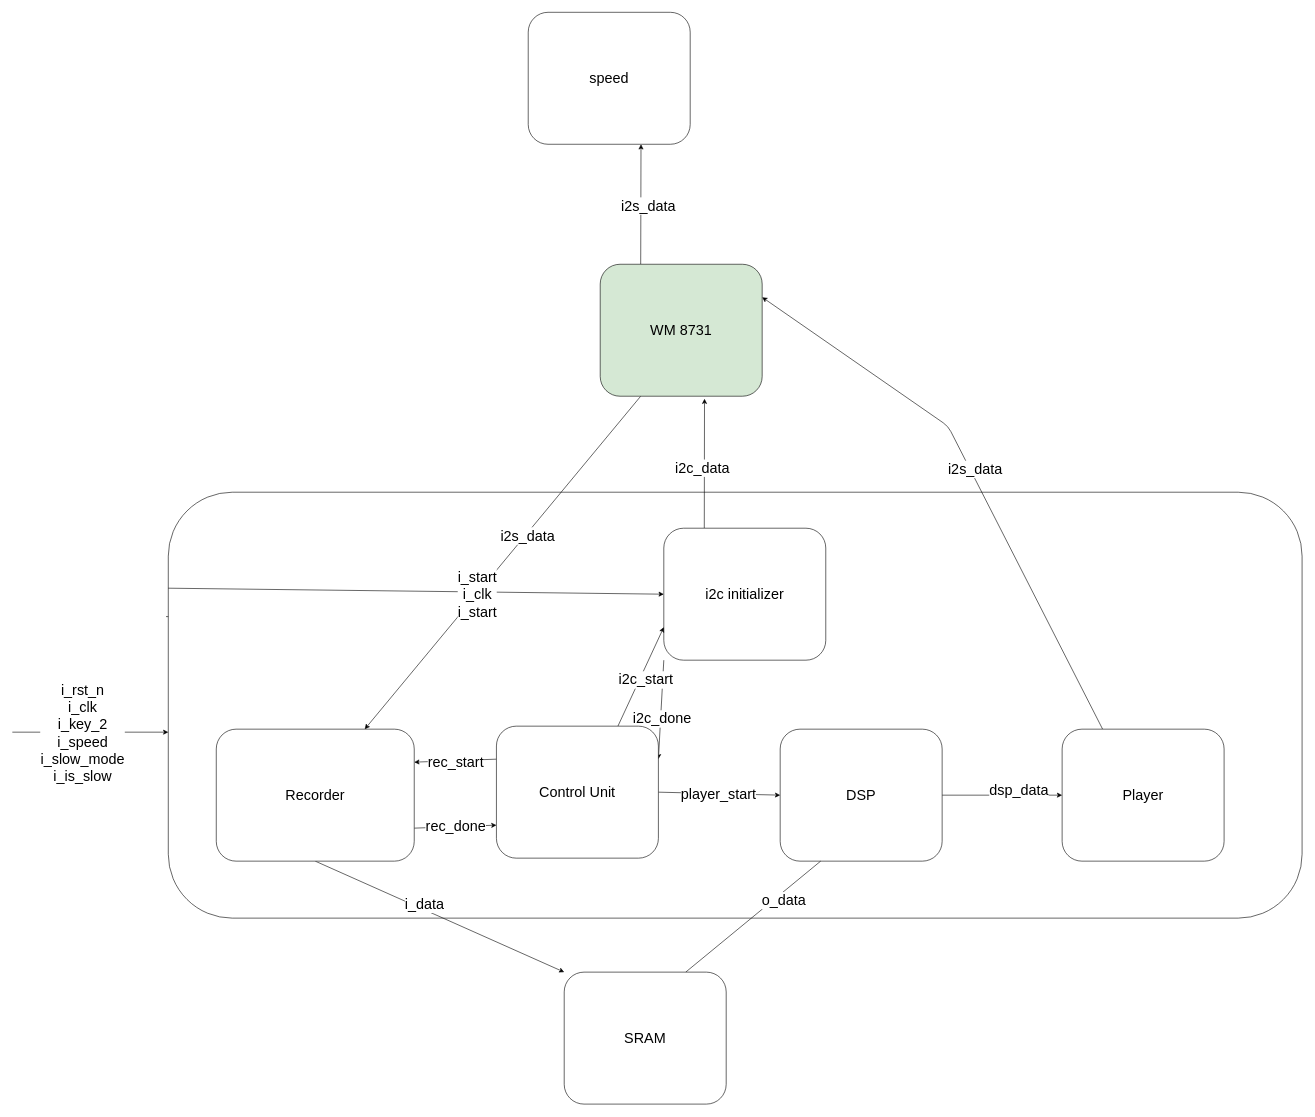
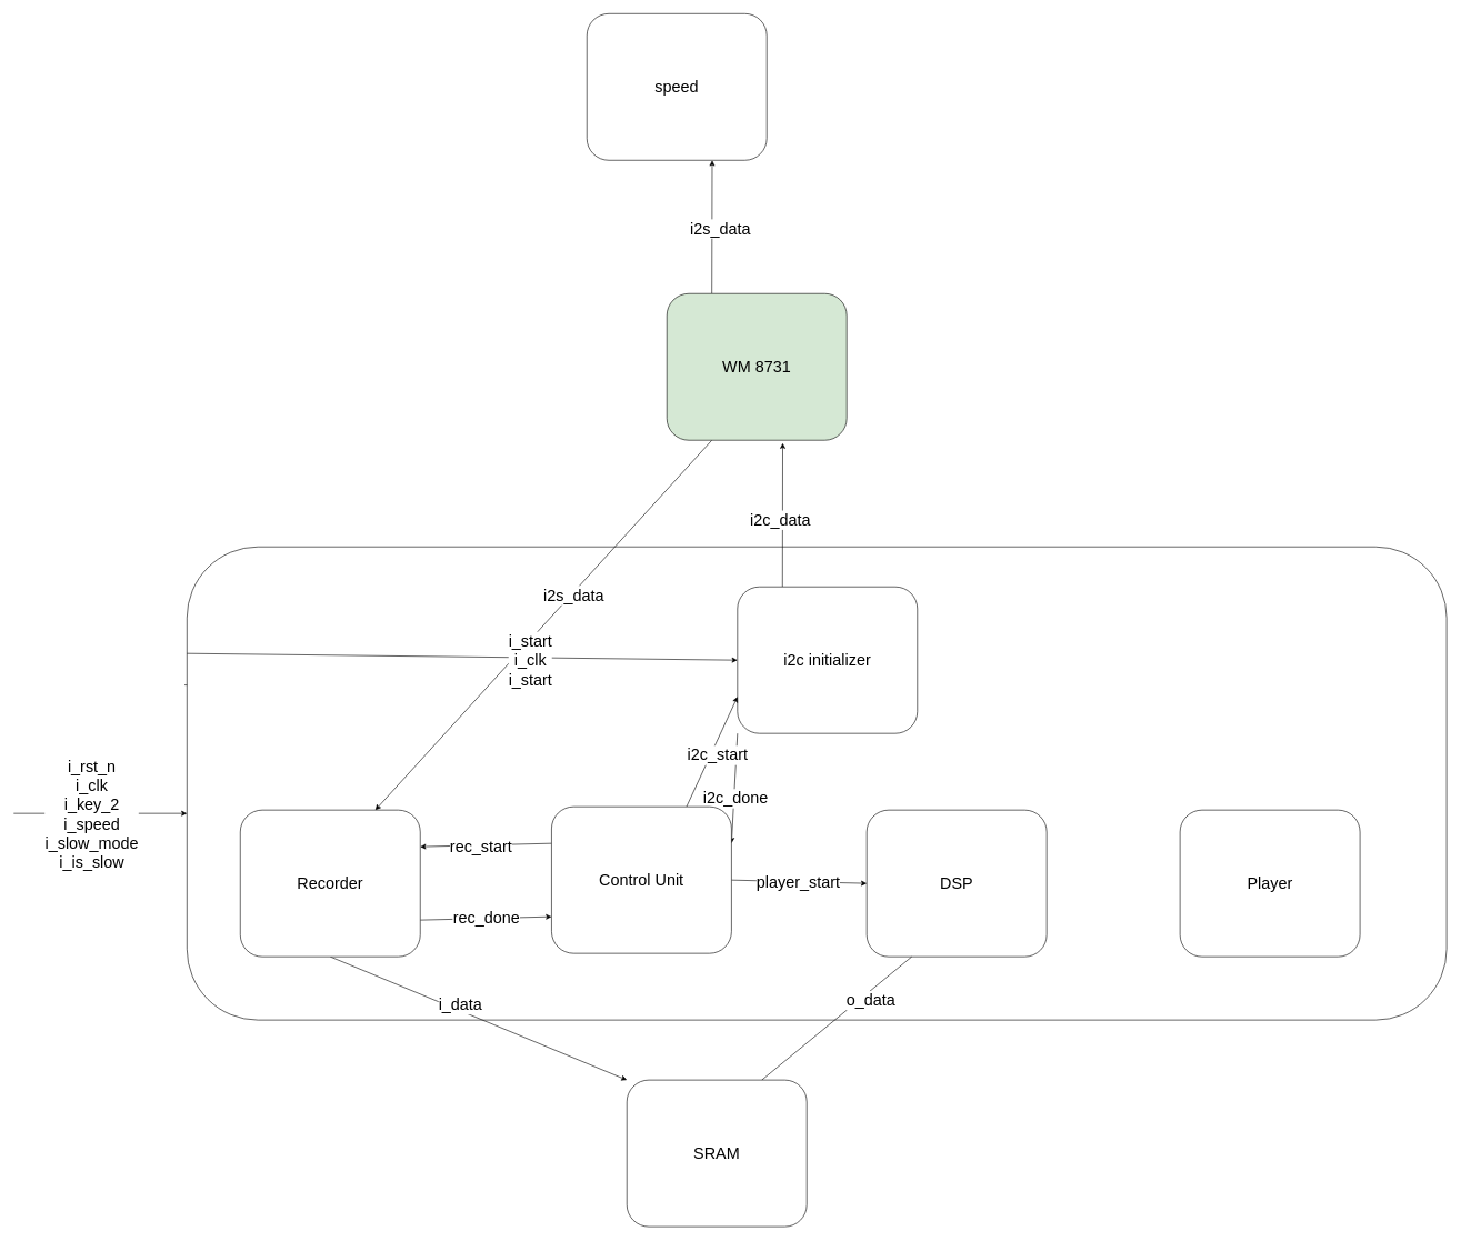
- <mxCell id="12" style="edgeStyle=none;html=1;exitX=0.25;exitY=0;exitDx=0;exitDy=0;entryX=1;entryY=0.25;entryDx=0;entryDy=0;fontSize=24;" edge="1" parent="1" source="14" target="23"><mxGeometry relative="1" as="geometry"><Array as="points"><mxPoint x="1580" y="710" /></Array></mxGeometry></mxCell>
- <mxCell id="13" value="i2s_data" style="edgeLabel;html=1;align=center;verticalAlign=middle;resizable=0;points=[];fontSize=24;" vertex="1" connectable="0" parent="12"><mxGeometry x="0.02" y="-8" relative="1" as="geometry"><mxPoint x="-1" as="offset" /></mxGeometry></mxCell>
- <mxCell id="18" value="&lt;font style=&quot;font-size: 24px;&quot;&gt;Recorder&lt;/font&gt;" style="rounded=1;whiteSpace=wrap;html=1;" vertex="1" parent="1"><mxGeometry x="360" y="1215" width="330" height="220" as="geometry" /></mxCell>
+ <mxCell id="18" value="&lt;font style=&quot;font-size: 24px;&quot;&gt;Recorder&lt;/font&gt;" style="rounded=1;whiteSpace=wrap;html=1;" vertex="1" parent="1"><mxGeometry x="360" y="1215" width="270" height="220" as="geometry" /></mxCell>
- <mxCell id="4" style="edgeStyle=none;html=1;exitX=1;exitY=0.5;exitDx=0;exitDy=0;entryX=0;entryY=0.5;entryDx=0;entryDy=0;fontSize=24;" edge="1" parent="1" source="6" target="14"><mxGeometry relative="1" as="geometry" /></mxCell>
- <mxCell id="5" value="dsp_data" style="edgeLabel;html=1;align=center;verticalAlign=middle;resizable=0;points=[];fontSize=24;" vertex="1" connectable="0" parent="4"><mxGeometry x="0.27" y="8" relative="1" as="geometry"><mxPoint as="offset" /></mxGeometry></mxCell>
